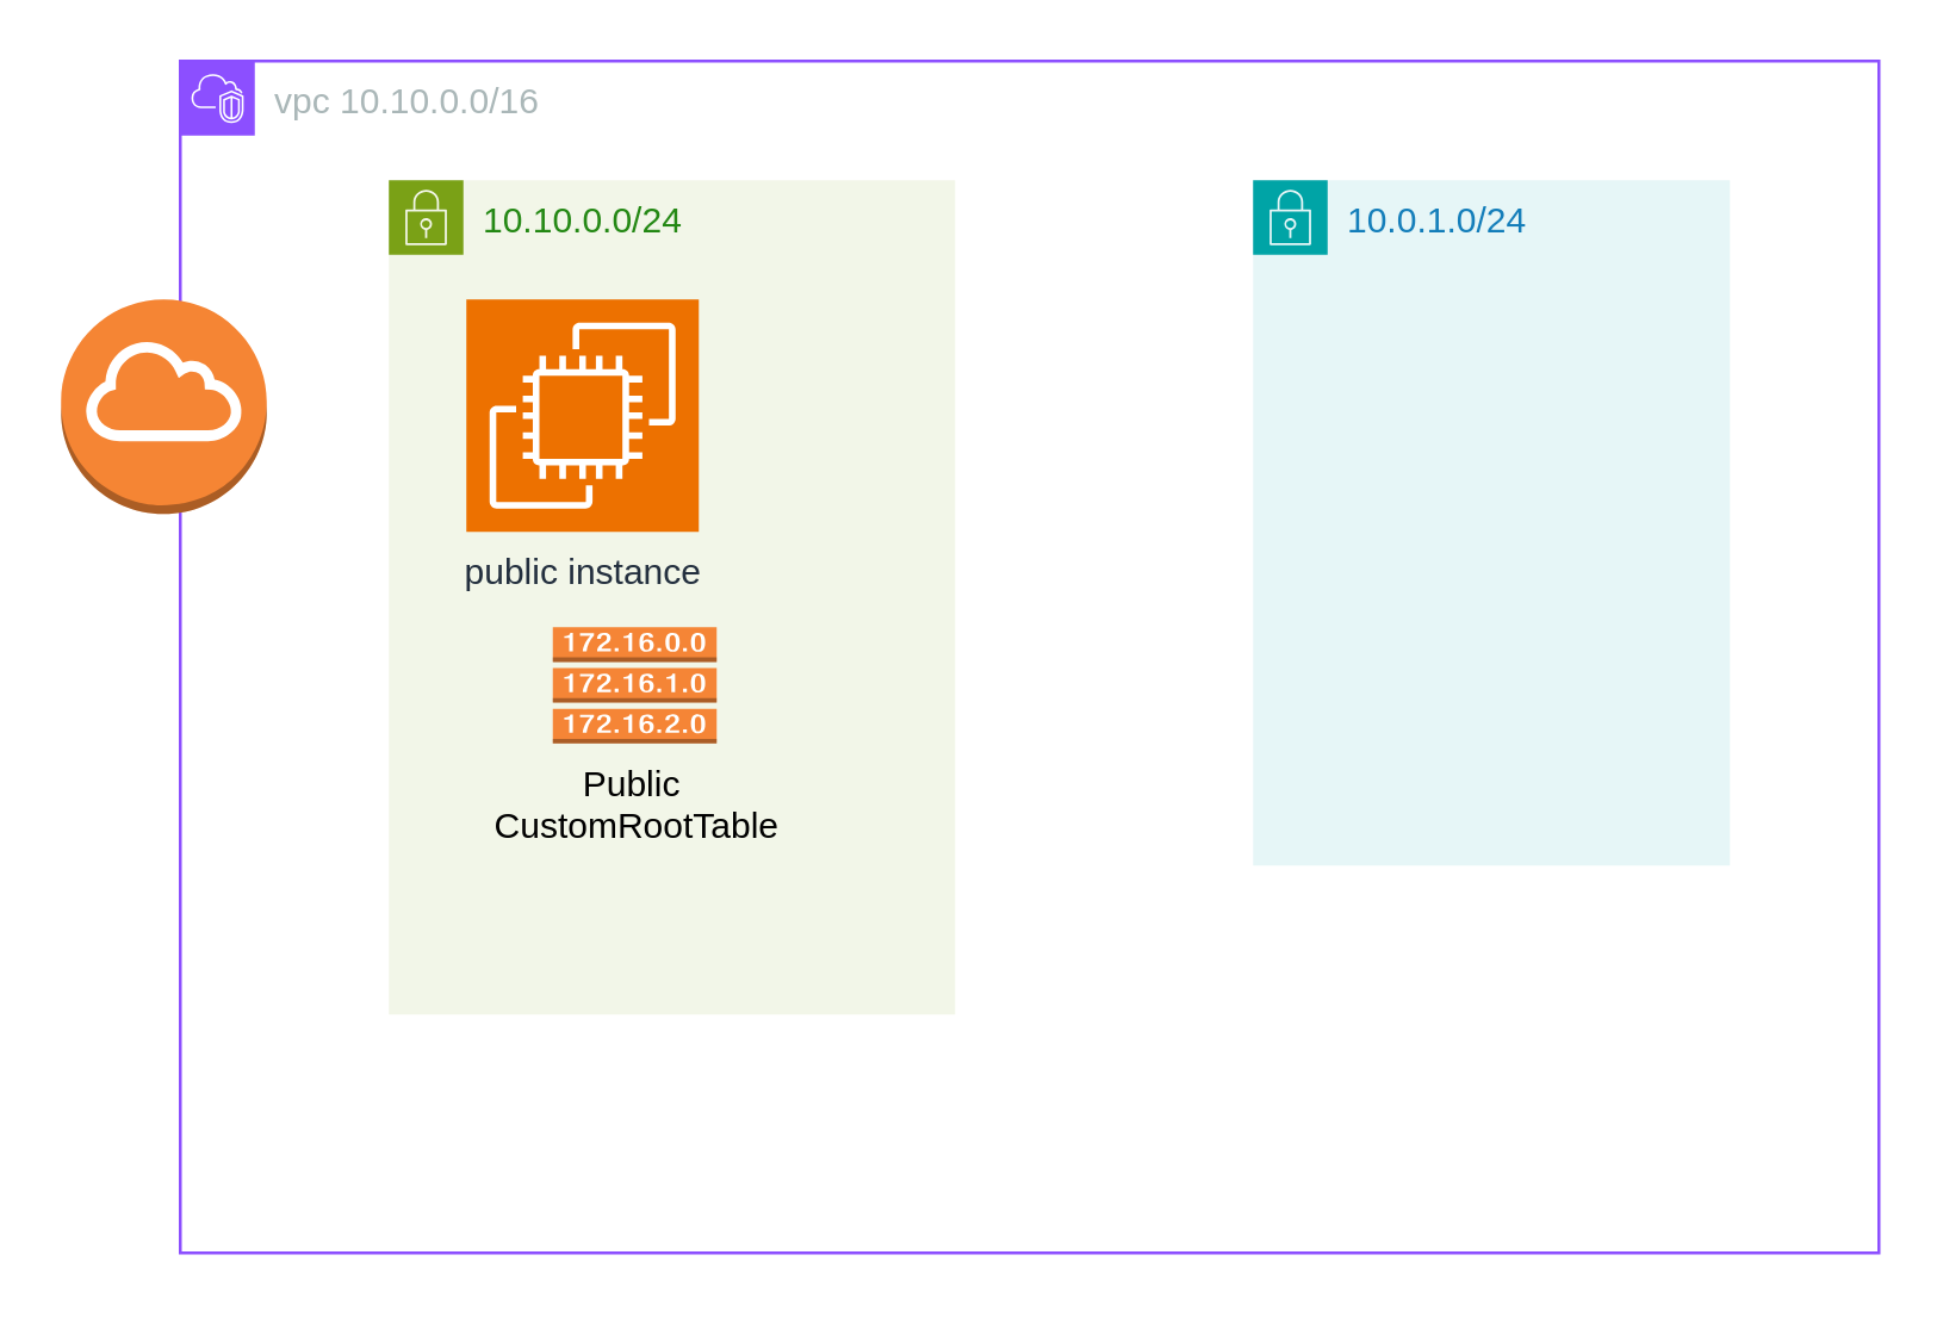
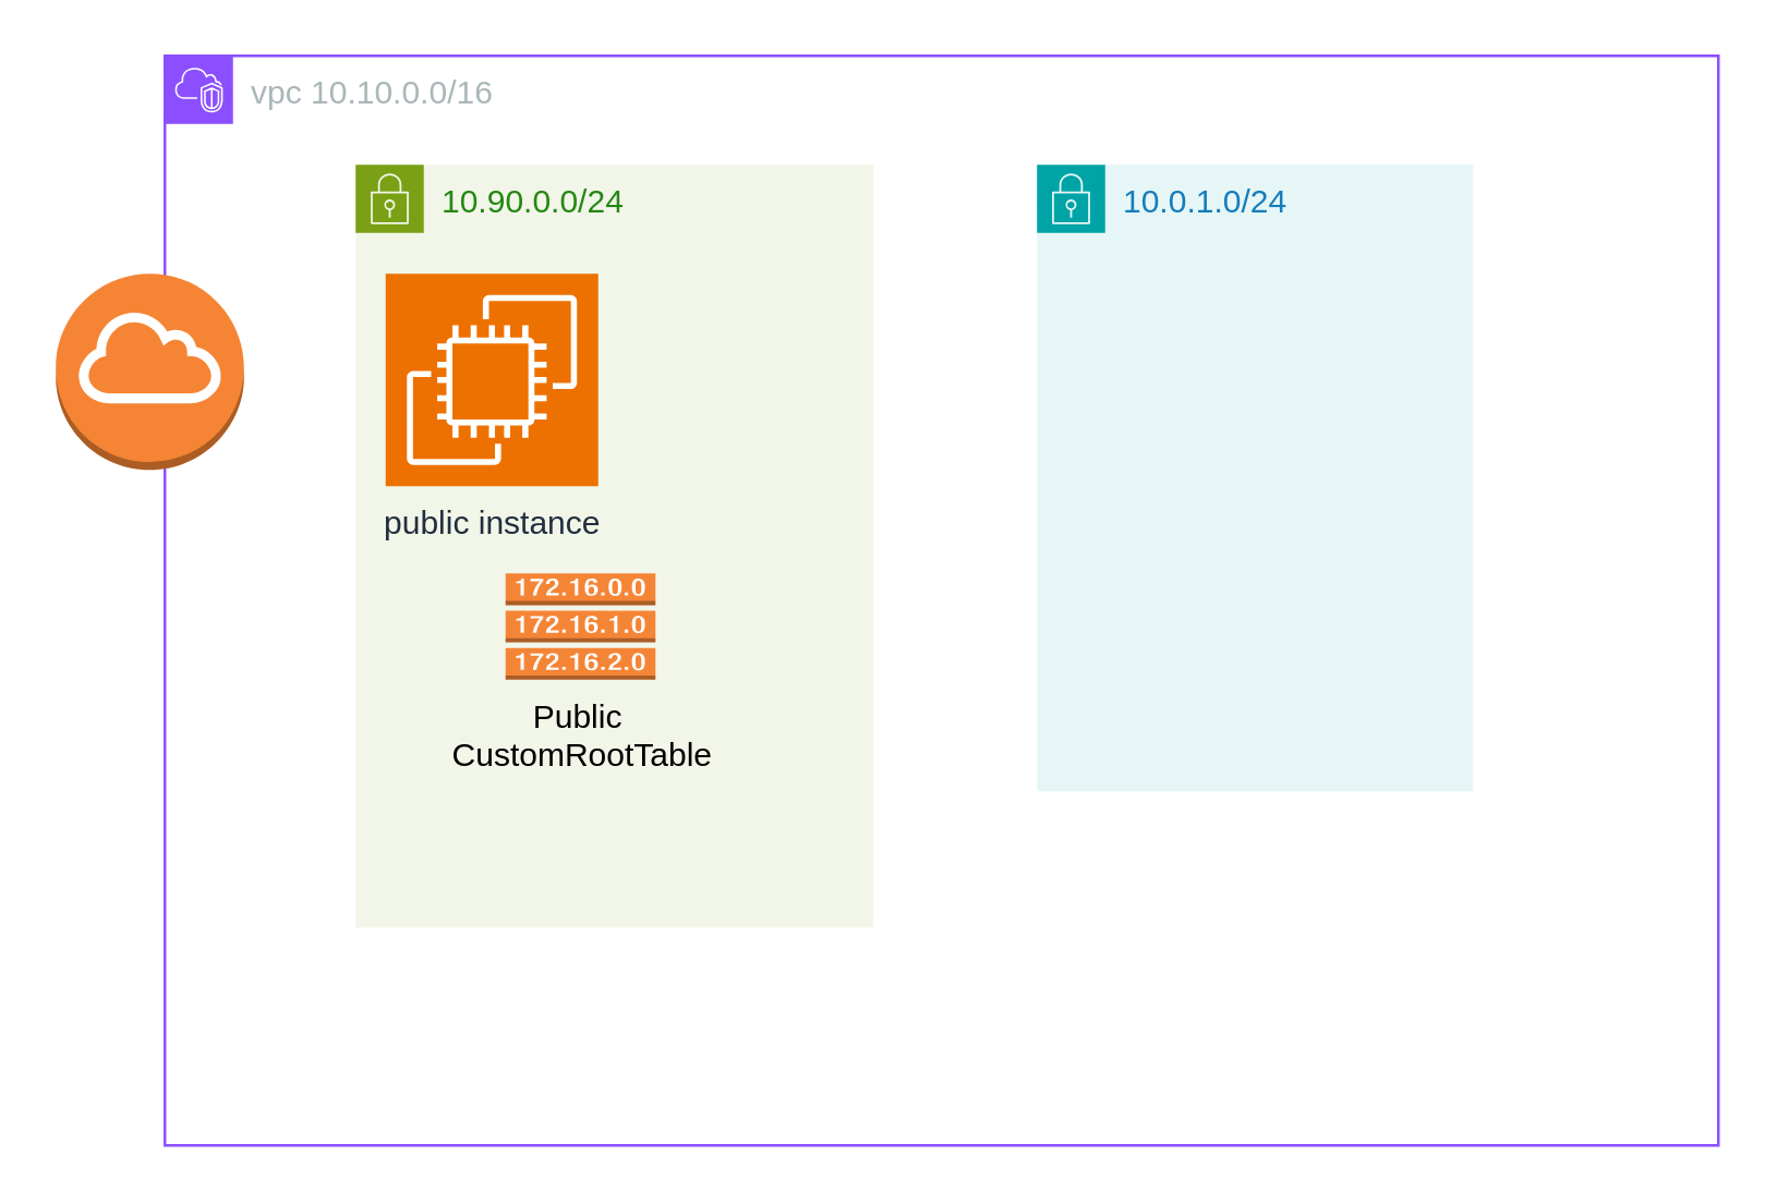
- <mxCell id="4" value="10.10.0.0/24" style="points=[[0,0],[0.25,0],[0.5,0],[0.75,0],[1,0],[1,0.25],[1,0.5],[1,0.75],[1,1],[0.75,1],[0.5,1],[0.25,1],[0,1],[0,0.75],[0,0.5],[0,0.25]];outlineConnect=0;gradientColor=none;html=1;whiteSpace=wrap;fontSize=12;fontStyle=0;container=1;pointerEvents=0;collapsible=0;recursiveResize=0;shape=mxgraph.aws4.group;grIcon=mxgraph.aws4.group_security_group;grStroke=0;strokeColor=#7AA116;fillColor=#F2F6E8;verticalAlign=top;align=left;spacingLeft=30;fontColor=#248814;dashed=0;" parent="2" vertex="1"><mxGeometry x="70" y="40" width="190" height="280" as="geometry" /></mxCell>
+ <mxCell id="4" value="10.90.0.0/24" style="points=[[0,0],[0.25,0],[0.5,0],[0.75,0],[1,0],[1,0.25],[1,0.5],[1,0.75],[1,1],[0.75,1],[0.5,1],[0.25,1],[0,1],[0,0.75],[0,0.5],[0,0.25]];outlineConnect=0;gradientColor=none;html=1;whiteSpace=wrap;fontSize=12;fontStyle=0;container=1;pointerEvents=0;collapsible=0;recursiveResize=0;shape=mxgraph.aws4.group;grIcon=mxgraph.aws4.group_security_group;grStroke=0;strokeColor=#7AA116;fillColor=#F2F6E8;verticalAlign=top;align=left;spacingLeft=30;fontColor=#248814;dashed=0;" parent="2" vertex="1"><mxGeometry x="70" y="40" width="190" height="280" as="geometry" /></mxCell>
- <mxCell id="5" value="public instance" style="sketch=0;points=[[0,0,0],[0.25,0,0],[0.5,0,0],[0.75,0,0],[1,0,0],[0,1,0],[0.25,1,0],[0.5,1,0],[0.75,1,0],[1,1,0],[0,0.25,0],[0,0.5,0],[0,0.75,0],[1,0.25,0],[1,0.5,0],[1,0.75,0]];outlineConnect=0;fontColor=#232F3E;fillColor=#ED7100;strokeColor=#ffffff;dashed=0;verticalLabelPosition=bottom;verticalAlign=top;align=center;html=1;fontSize=12;fontStyle=0;aspect=fixed;shape=mxgraph.aws4.resourceIcon;resIcon=mxgraph.aws4.ec2;" parent="4" vertex="1"><mxGeometry x="26" y="40" width="78" height="78" as="geometry" /></mxCell>
+ <mxCell id="5" value="public instance" style="sketch=0;points=[[0,0,0],[0.25,0,0],[0.5,0,0],[0.75,0,0],[1,0,0],[0,1,0],[0.25,1,0],[0.5,1,0],[0.75,1,0],[1,1,0],[0,0.25,0],[0,0.5,0],[0,0.75,0],[1,0.25,0],[1,0.5,0],[1,0.75,0]];outlineConnect=0;fontColor=#232F3E;fillColor=#ED7100;strokeColor=#ffffff;dashed=0;verticalLabelPosition=bottom;verticalAlign=top;align=center;html=1;fontSize=12;fontStyle=0;aspect=fixed;shape=mxgraph.aws4.resourceIcon;resIcon=mxgraph.aws4.ec2;" parent="4" vertex="1"><mxGeometry x="11" y="40" width="78" height="78" as="geometry" /></mxCell>
- <mxCell id="3" value="10.0.1.0/24" style="points=[[0,0],[0.25,0],[0.5,0],[0.75,0],[1,0],[1,0.25],[1,0.5],[1,0.75],[1,1],[0.75,1],[0.5,1],[0.25,1],[0,1],[0,0.75],[0,0.5],[0,0.25]];outlineConnect=0;gradientColor=none;html=1;whiteSpace=wrap;fontSize=12;fontStyle=0;container=1;pointerEvents=0;collapsible=0;recursiveResize=0;shape=mxgraph.aws4.group;grIcon=mxgraph.aws4.group_security_group;grStroke=0;strokeColor=#00A4A6;fillColor=#E6F6F7;verticalAlign=top;align=left;spacingLeft=30;fontColor=#147EBA;dashed=0;" parent="2" vertex="1"><mxGeometry x="360" y="40" width="160" height="230" as="geometry" /></mxCell>
+ <mxCell id="3" value="10.0.1.0/24" style="points=[[0,0],[0.25,0],[0.5,0],[0.75,0],[1,0],[1,0.25],[1,0.5],[1,0.75],[1,1],[0.75,1],[0.5,1],[0.25,1],[0,1],[0,0.75],[0,0.5],[0,0.25]];outlineConnect=0;gradientColor=none;html=1;whiteSpace=wrap;fontSize=12;fontStyle=0;container=1;pointerEvents=0;collapsible=0;recursiveResize=0;shape=mxgraph.aws4.group;grIcon=mxgraph.aws4.group_security_group;grStroke=0;strokeColor=#00A4A6;fillColor=#E6F6F7;verticalAlign=top;align=left;spacingLeft=30;fontColor=#147EBA;dashed=0;" parent="2" vertex="1"><mxGeometry x="320" y="40" width="160" height="230" as="geometry" /></mxCell>
